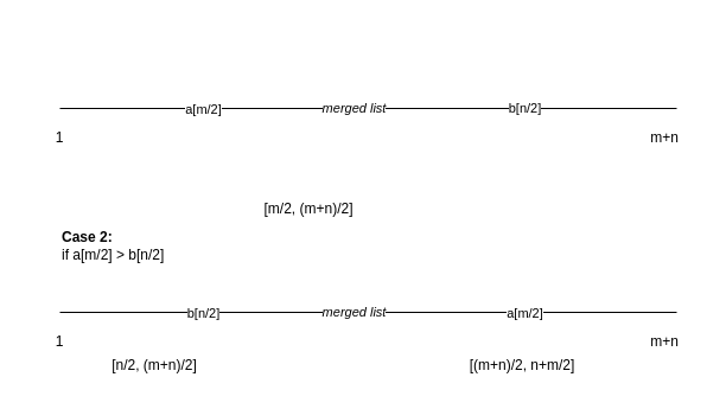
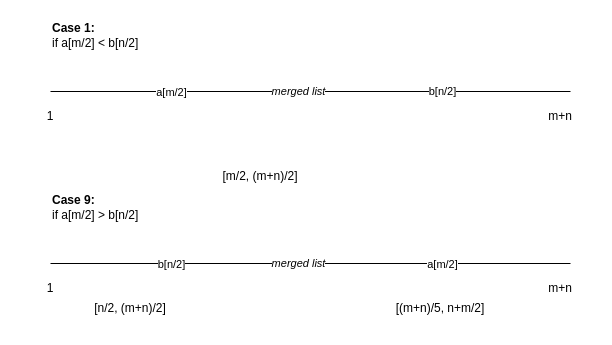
+ <mxCell id="17" value="&lt;b&gt;Case 1:&lt;/b&gt;&lt;br&gt;if a[m/2] &amp;lt; b[n/2]" style="text;html=1;strokeColor=none;fillColor=none;align=left;verticalAlign=middle;whiteSpace=wrap;rounded=0;" vertex="1" parent="1"><mxGeometry x="50" y="20" width="120" height="30" as="geometry" /></mxCell>
- <mxCell id="18" value="&lt;b&gt;Case 2:&lt;/b&gt;&lt;br&gt;if a[m/2] &amp;gt; b[n/2]" style="text;html=1;strokeColor=none;fillColor=none;align=left;verticalAlign=middle;whiteSpace=wrap;rounded=0;" vertex="1" parent="1"><mxGeometry x="50" y="192" width="120" height="30" as="geometry" /></mxCell>
+ <mxCell id="18" value="&lt;b&gt;Case 9:&lt;/b&gt;&lt;br&gt;if a[m/2] &amp;gt; b[n/2]" style="text;html=1;strokeColor=none;fillColor=none;align=left;verticalAlign=middle;whiteSpace=wrap;rounded=0;" vertex="1" parent="1"><mxGeometry x="50" y="192" width="120" height="30" as="geometry" /></mxCell>
- <mxCell id="15" value="[(m+n)/2, n+m/2]" style="text;html=1;strokeColor=none;fillColor=none;align=center;verticalAlign=middle;whiteSpace=wrap;rounded=0;" vertex="1" parent="1"><mxGeometry x="390" y="293" width="100" height="30" as="geometry" /></mxCell>
+ <mxCell id="15" value="[(m+n)/5, n+m/2]" style="text;html=1;strokeColor=none;fillColor=none;align=center;verticalAlign=middle;whiteSpace=wrap;rounded=0;" vertex="1" parent="1"><mxGeometry x="390" y="293" width="100" height="30" as="geometry" /></mxCell>
